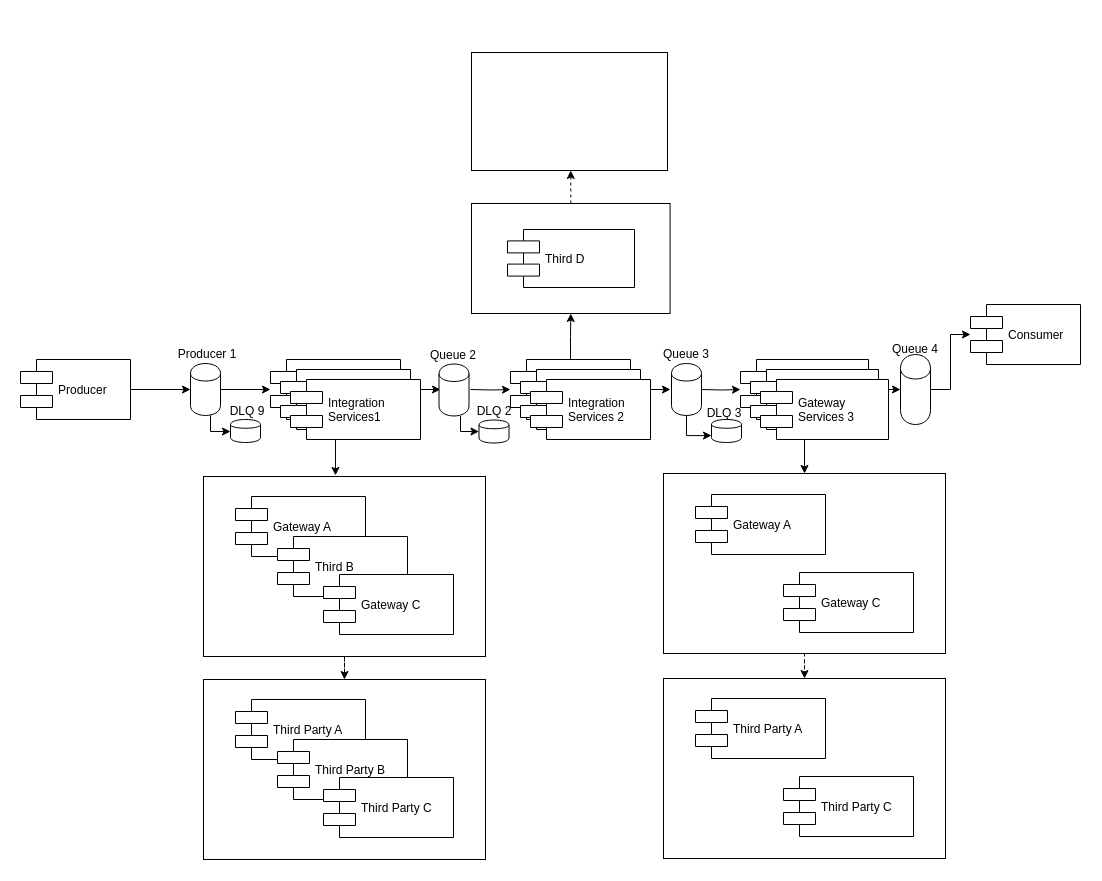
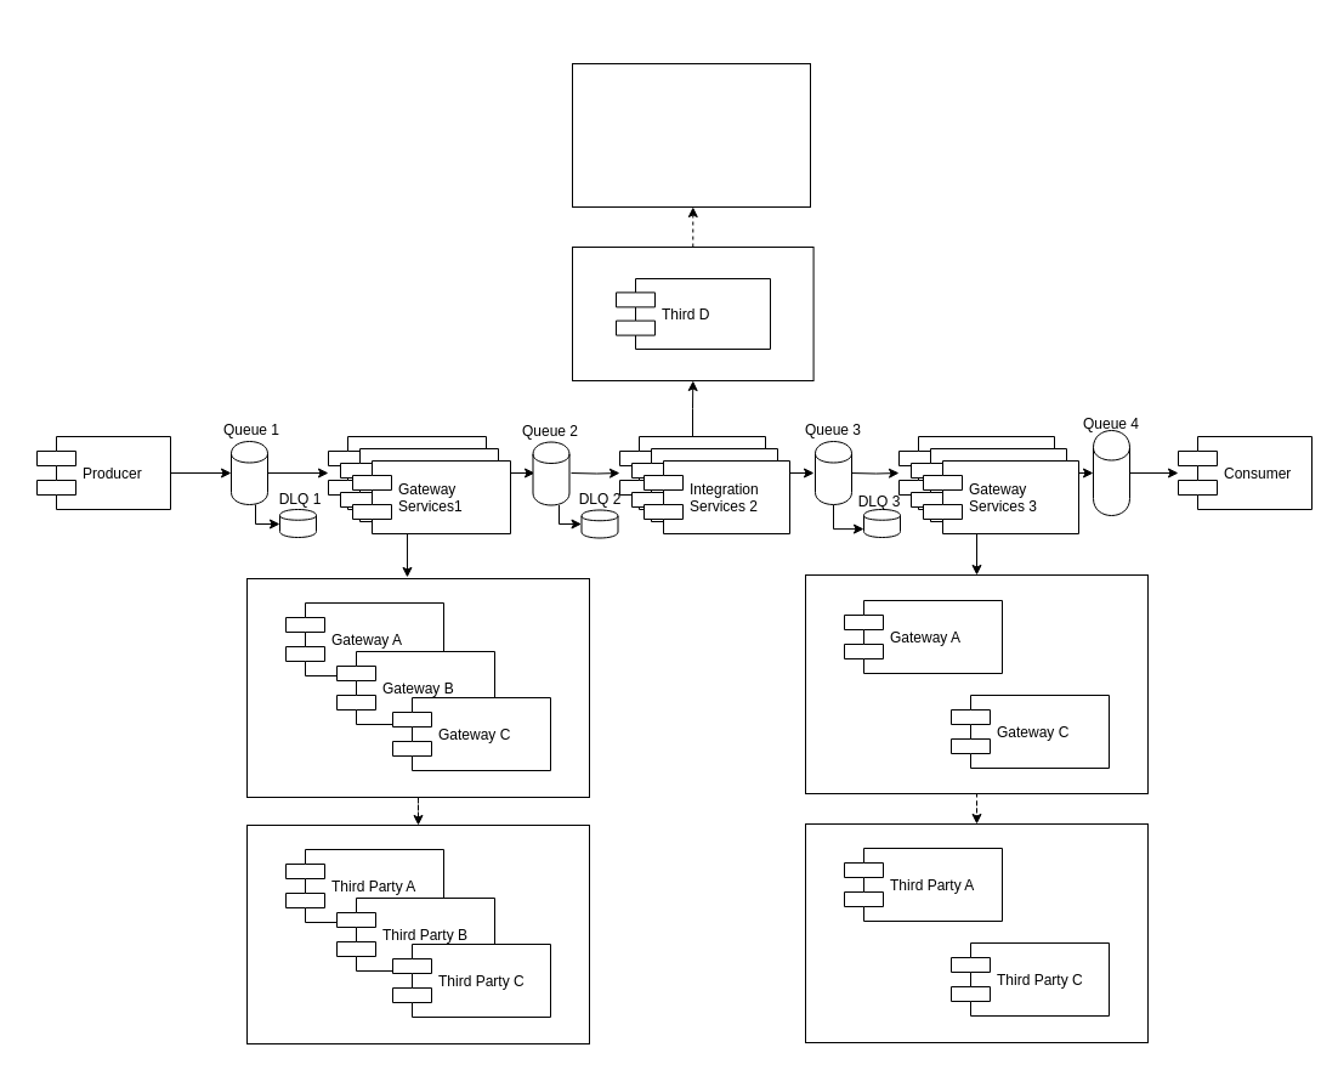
- <mxCell id="10" value="Consumer" style="shape=component;align=left;spacingLeft=36;" parent="1" vertex="1"><mxGeometry x="970" y="304" width="110" height="60" as="geometry" /></mxCell>
+ <mxCell id="10" value="Consumer" style="shape=component;align=left;spacingLeft=36;" parent="1" vertex="1"><mxGeometry x="970" y="359" width="110" height="60" as="geometry" /></mxCell>
- <mxCell id="47" value="Producer 1" style="text;html=1;strokeColor=none;fillColor=none;align=center;verticalAlign=middle;whiteSpace=wrap;rounded=0;" parent="1" vertex="1"><mxGeometry x="167" y="344" width="80" height="20" as="geometry" /></mxCell>
+ <mxCell id="47" value="Queue 1" style="text;html=1;strokeColor=none;fillColor=none;align=center;verticalAlign=middle;whiteSpace=wrap;rounded=0;" parent="1" vertex="1"><mxGeometry x="167" y="344" width="80" height="20" as="geometry" /></mxCell>
- <mxCell id="19" value="Producer" style="shape=component;align=left;spacingLeft=36;" parent="1" vertex="1"><mxGeometry x="20" y="359" width="110" height="60" as="geometry" /></mxCell>
+ <mxCell id="19" value="Producer" style="shape=component;align=left;spacingLeft=36;" parent="1" vertex="1"><mxGeometry x="30" y="359" width="110" height="60" as="geometry" /></mxCell>
- <mxCell id="67" value="Integration &#10;Services1" style="shape=component;align=left;spacingLeft=36;" parent="1" vertex="1"><mxGeometry x="290" y="379" width="130" height="60" as="geometry" /></mxCell>
+ <mxCell id="67" value="Gateway &#10;Services1" style="shape=component;align=left;spacingLeft=36;" parent="1" vertex="1"><mxGeometry x="290" y="379" width="130" height="60" as="geometry" /></mxCell>
- <mxCell id="52" value="DLQ 9" style="text;html=1;strokeColor=none;fillColor=none;align=center;verticalAlign=middle;whiteSpace=wrap;rounded=0;" parent="1" vertex="1"><mxGeometry x="207" y="401" width="80" height="20" as="geometry" /></mxCell>
+ <mxCell id="52" value="DLQ 1" style="text;html=1;strokeColor=none;fillColor=none;align=center;verticalAlign=middle;whiteSpace=wrap;rounded=0;" parent="1" vertex="1"><mxGeometry x="207" y="401" width="80" height="20" as="geometry" /></mxCell>
- <mxCell id="23" value="Third B" style="shape=component;align=left;spacingLeft=36;" parent="20" vertex="1"><mxGeometry x="74" y="60" width="130" height="60" as="geometry" /></mxCell>
+ <mxCell id="23" value="Gateway B" style="shape=component;align=left;spacingLeft=36;" parent="20" vertex="1"><mxGeometry x="74" y="60" width="130" height="60" as="geometry" /></mxCell>
